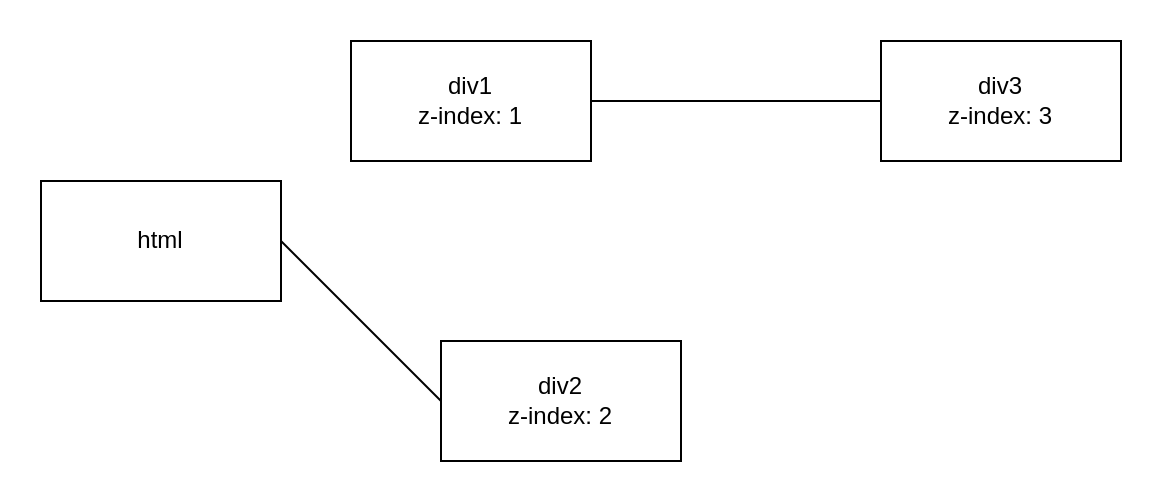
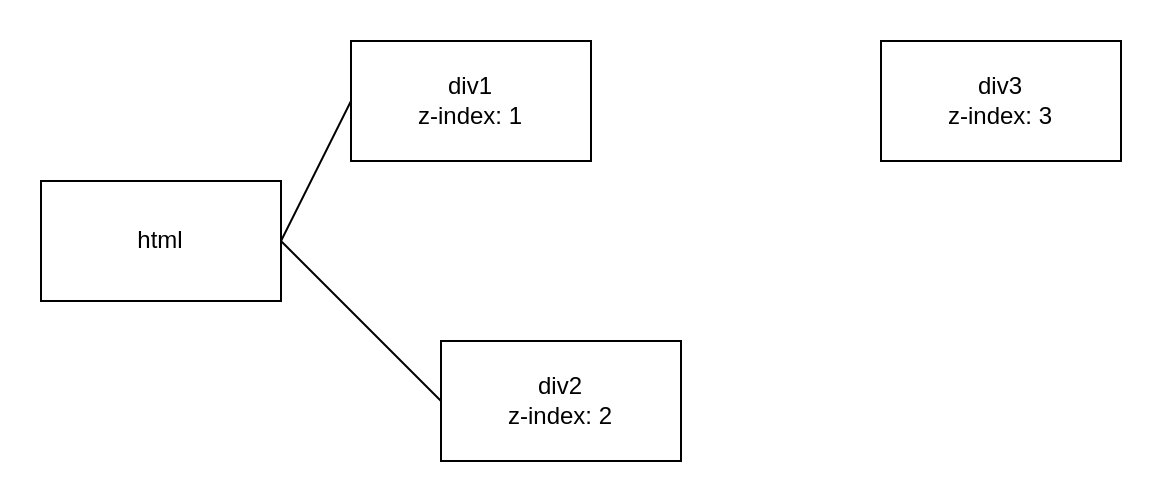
- <mxCell id="8" value="" style="endArrow=none;html=1;exitX=1;exitY=0.5;exitDx=0;exitDy=0;entryX=0;entryY=0.5;entryDx=0;entryDy=0;" edge="1" parent="1" source="3" target="5"><mxGeometry width="50" height="50" relative="1" as="geometry"><mxPoint x="160" y="140" as="sourcePoint" /><mxPoint x="240" y="220" as="targetPoint" /></mxGeometry></mxCell>
+ <mxCell id="7" value="" style="endArrow=none;html=1;exitX=1;exitY=0.5;exitDx=0;exitDy=0;entryX=0;entryY=0.5;entryDx=0;entryDy=0;" edge="1" parent="1" source="2" target="3"><mxGeometry width="50" height="50" relative="1" as="geometry"><mxPoint x="150" y="130" as="sourcePoint" /><mxPoint x="230" y="210" as="targetPoint" /></mxGeometry></mxCell>
